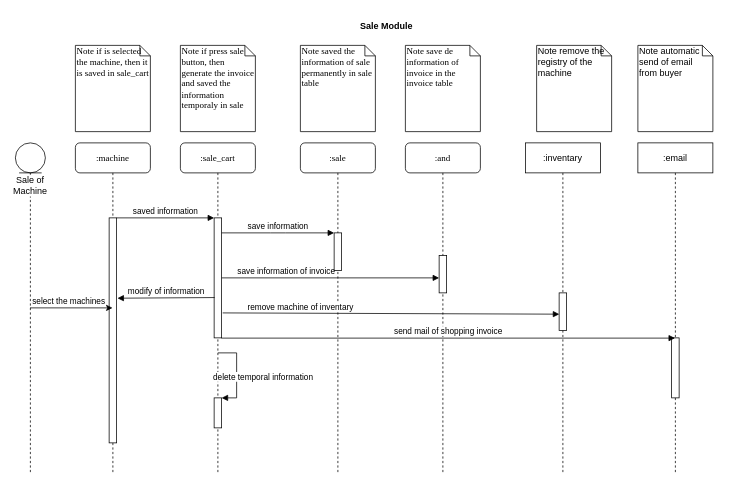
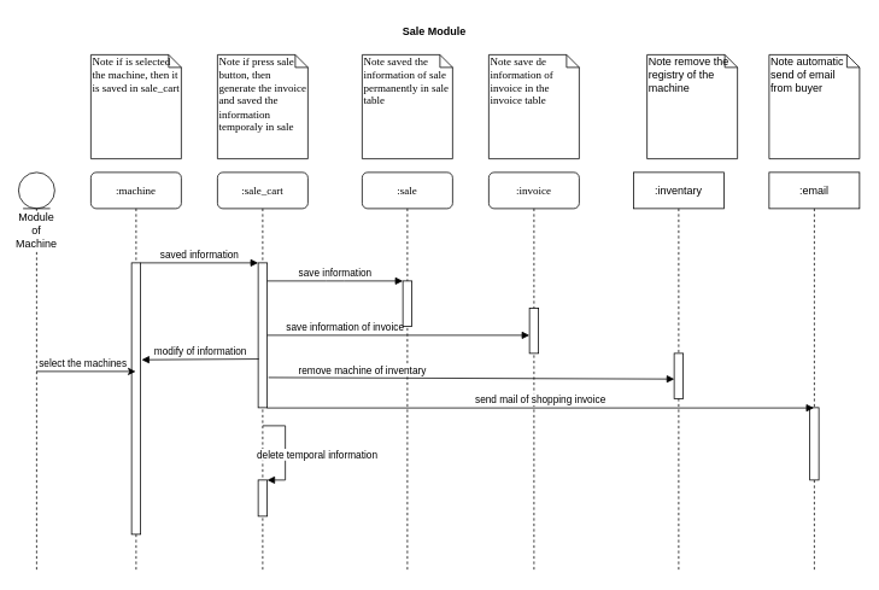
- <mxCell id="27" value="Sale Module" style="text;align=center;fontStyle=1;verticalAlign=middle;spacingLeft=3;spacingRight=3;strokeColor=none;rotatable=0;points=[[0,0.5],[1,0.5]];portConstraint=eastwest;" parent="1" vertex="1"><mxGeometry x="75" y="20" width="880" height="26" as="geometry" /></mxCell>
+ <mxCell id="27" value="Sale Module" style="text;align=center;fontStyle=1;verticalAlign=middle;spacingLeft=3;spacingRight=3;strokeColor=none;rotatable=0;points=[[0,0.5],[1,0.5]];portConstraint=eastwest;" parent="1" vertex="1"><mxGeometry x="40" y="20" width="880" height="26" as="geometry" /></mxCell>
- <mxCell id="8" value=":and" style="shape=umlLifeline;perimeter=lifelinePerimeter;whiteSpace=wrap;html=1;container=1;collapsible=0;recursiveResize=0;outlineConnect=0;rounded=1;shadow=0;comic=0;labelBackgroundColor=none;strokeWidth=1;fontFamily=Verdana;fontSize=12;align=center;" parent="1" vertex="1"><mxGeometry x="540" y="190" width="100" height="440" as="geometry" /></mxCell>
+ <mxCell id="8" value=":invoice" style="shape=umlLifeline;perimeter=lifelinePerimeter;whiteSpace=wrap;html=1;container=1;collapsible=0;recursiveResize=0;outlineConnect=0;rounded=1;shadow=0;comic=0;labelBackgroundColor=none;strokeWidth=1;fontFamily=Verdana;fontSize=12;align=center;" parent="1" vertex="1"><mxGeometry x="540" y="190" width="100" height="440" as="geometry" /></mxCell>
- <mxCell id="21" value="Sale of Machine" style="shape=umlLifeline;participant=umlEntity;perimeter=lifelinePerimeter;whiteSpace=wrap;html=1;container=1;collapsible=0;recursiveResize=0;verticalAlign=top;spacingTop=36;labelBackgroundColor=#ffffff;outlineConnect=0;" parent="1" vertex="1"><mxGeometry x="20" y="190" width="40" height="440" as="geometry" /></mxCell>
+ <mxCell id="21" value="Module of Machine" style="shape=umlLifeline;participant=umlEntity;perimeter=lifelinePerimeter;whiteSpace=wrap;html=1;container=1;collapsible=0;recursiveResize=0;verticalAlign=top;spacingTop=36;labelBackgroundColor=#ffffff;outlineConnect=0;" parent="1" vertex="1"><mxGeometry x="20" y="190" width="40" height="440" as="geometry" /></mxCell>
